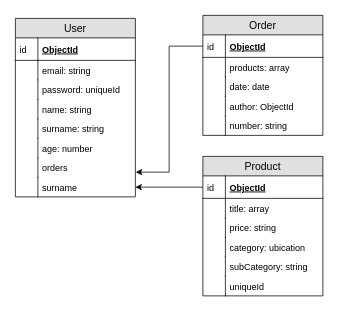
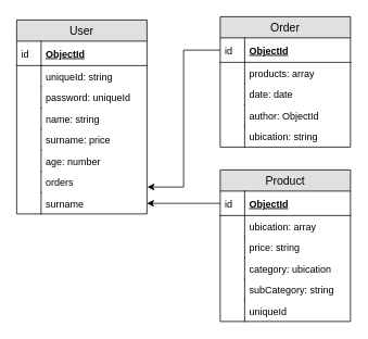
- <mxCell id="5" value="email: string" style="shape=partialRectangle;top=0;left=0;right=0;bottom=0;align=left;verticalAlign=top;fillColor=none;spacingLeft=34;spacingRight=4;overflow=hidden;rotatable=0;points=[[0,0.5],[1,0.5]];portConstraint=eastwest;dropTarget=0;fontSize=12;" vertex="1" parent="2"><mxGeometry y="56" width="160" height="26" as="geometry" /></mxCell>
+ <mxCell id="5" value="uniqueId: string" style="shape=partialRectangle;top=0;left=0;right=0;bottom=0;align=left;verticalAlign=top;fillColor=none;spacingLeft=34;spacingRight=4;overflow=hidden;rotatable=0;points=[[0,0.5],[1,0.5]];portConstraint=eastwest;dropTarget=0;fontSize=12;" vertex="1" parent="2"><mxGeometry y="56" width="160" height="26" as="geometry" /></mxCell>
- <mxCell id="28" value="number: string" style="shape=partialRectangle;top=0;left=0;right=0;bottom=0;align=left;verticalAlign=top;fillColor=none;spacingLeft=34;spacingRight=4;overflow=hidden;rotatable=0;points=[[0,0.5],[1,0.5]];portConstraint=eastwest;dropTarget=0;fontSize=12;" vertex="1" parent="19"><mxGeometry y="134" width="160" height="26" as="geometry" /></mxCell>
+ <mxCell id="28" value="ubication: string" style="shape=partialRectangle;top=0;left=0;right=0;bottom=0;align=left;verticalAlign=top;fillColor=none;spacingLeft=34;spacingRight=4;overflow=hidden;rotatable=0;points=[[0,0.5],[1,0.5]];portConstraint=eastwest;dropTarget=0;fontSize=12;" vertex="1" parent="19"><mxGeometry y="134" width="160" height="26" as="geometry" /></mxCell>
- <mxCell id="11" value="surname: string" style="shape=partialRectangle;top=0;left=0;right=0;bottom=0;align=left;verticalAlign=top;fillColor=none;spacingLeft=34;spacingRight=4;overflow=hidden;rotatable=0;points=[[0,0.5],[1,0.5]];portConstraint=eastwest;dropTarget=0;fontSize=12;" vertex="1" parent="2"><mxGeometry y="134" width="160" height="26" as="geometry" /></mxCell>
+ <mxCell id="11" value="surname: price" style="shape=partialRectangle;top=0;left=0;right=0;bottom=0;align=left;verticalAlign=top;fillColor=none;spacingLeft=34;spacingRight=4;overflow=hidden;rotatable=0;points=[[0,0.5],[1,0.5]];portConstraint=eastwest;dropTarget=0;fontSize=12;" vertex="1" parent="2"><mxGeometry y="134" width="160" height="26" as="geometry" /></mxCell>
- <mxCell id="33" value="title: array" style="shape=partialRectangle;top=0;left=0;right=0;bottom=0;align=left;verticalAlign=top;fillColor=none;spacingLeft=34;spacingRight=4;overflow=hidden;rotatable=0;points=[[0,0.5],[1,0.5]];portConstraint=eastwest;dropTarget=0;fontSize=12;" vertex="1" parent="30"><mxGeometry y="56" width="160" height="26" as="geometry" /></mxCell>
+ <mxCell id="33" value="ubication: array" style="shape=partialRectangle;top=0;left=0;right=0;bottom=0;align=left;verticalAlign=top;fillColor=none;spacingLeft=34;spacingRight=4;overflow=hidden;rotatable=0;points=[[0,0.5],[1,0.5]];portConstraint=eastwest;dropTarget=0;fontSize=12;" vertex="1" parent="30"><mxGeometry y="56" width="160" height="26" as="geometry" /></mxCell>
